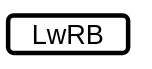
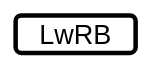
- <mxCell id="2" value="LwRB" style="rounded=1;whiteSpace=wrap;html=1;strokeWidth=6;fontSize=36;shadow=0;" vertex="1" parent="1"><mxGeometry x="10" y="20" width="160" height="50" as="geometry" /></mxCell>
+ <mxCell id="2" value="LwRB" style="rounded=1;whiteSpace=wrap;html=1;strokeWidth=6;fontSize=36;shadow=0;" vertex="1" parent="1"><mxGeometry x="20" y="20" width="160" height="50" as="geometry" /></mxCell>
